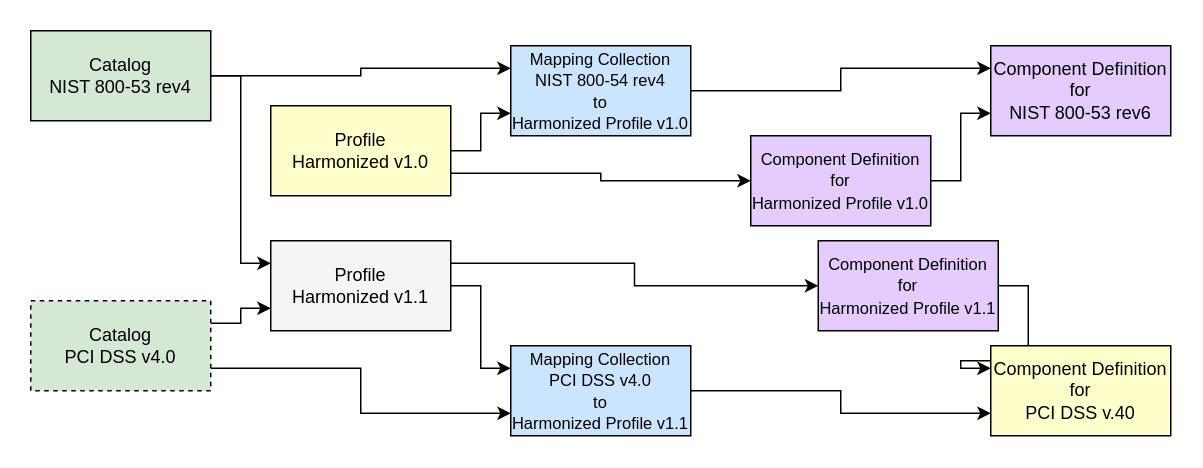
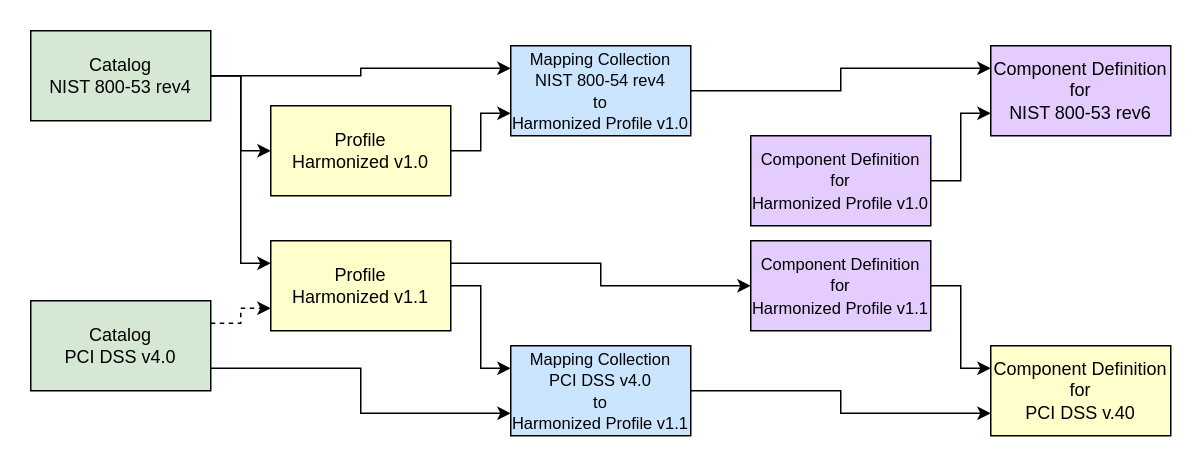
+ <mxCell id="2" style="edgeStyle=orthogonalEdgeStyle;rounded=0;orthogonalLoop=1;jettySize=auto;html=1;exitX=1;exitY=0.5;exitDx=0;exitDy=0;entryX=0;entryY=0.5;entryDx=0;entryDy=0;" edge="1" parent="1" source="5" target="8"><mxGeometry relative="1" as="geometry" /></mxCell>
- <mxCell id="7" style="edgeStyle=orthogonalEdgeStyle;rounded=0;orthogonalLoop=1;jettySize=auto;html=1;exitX=1;exitY=0.75;exitDx=0;exitDy=0;entryX=0;entryY=0.5;entryDx=0;entryDy=0;" edge="1" parent="1" source="8" target="20"><mxGeometry relative="1" as="geometry" /></mxCell>
- <mxCell id="16" value="Profile&lt;div&gt;Harmonized v1.1&lt;/div&gt;" style="rounded=0;whiteSpace=wrap;html=1;fillColor=#f5f5f5;" vertex="1" parent="1"><mxGeometry x="180" y="160" width="120" height="60" as="geometry" /></mxCell>
+ <mxCell id="16" value="Profile&lt;div&gt;Harmonized v1.1&lt;/div&gt;" style="rounded=0;whiteSpace=wrap;html=1;fillColor=#FFFFCC;" vertex="1" parent="1"><mxGeometry x="180" y="160" width="120" height="60" as="geometry" /></mxCell>
- <mxCell id="22" value="&lt;font style=&quot;font-size: 11px;&quot;&gt;Component Definition&lt;/font&gt;&lt;div&gt;&lt;font style=&quot;font-size: 11px;&quot;&gt;for&lt;/font&gt;&lt;/div&gt;&lt;div&gt;&lt;font style=&quot;font-size: 11px;&quot;&gt;Harmonized Profile v1.1&lt;/font&gt;&lt;/div&gt;" style="rounded=0;whiteSpace=wrap;html=1;fillColor=#E5CCFF;" vertex="1" parent="1"><mxGeometry x="545" y="160" width="120" height="60" as="geometry" /></mxCell>
+ <mxCell id="22" value="&lt;font style=&quot;font-size: 11px;&quot;&gt;Component Definition&lt;/font&gt;&lt;div&gt;&lt;font style=&quot;font-size: 11px;&quot;&gt;for&lt;/font&gt;&lt;/div&gt;&lt;div&gt;&lt;font style=&quot;font-size: 11px;&quot;&gt;Harmonized Profile v1.1&lt;/font&gt;&lt;/div&gt;" style="rounded=0;whiteSpace=wrap;html=1;fillColor=#E5CCFF;" vertex="1" parent="1"><mxGeometry x="500" y="160" width="120" height="60" as="geometry" /></mxCell>
- <mxCell id="11" style="edgeStyle=orthogonalEdgeStyle;rounded=0;orthogonalLoop=1;jettySize=auto;html=1;exitX=1;exitY=0.25;exitDx=0;exitDy=0;entryX=0;entryY=0.75;entryDx=0;entryDy=0;" edge="1" parent="1" source="13" target="16"><mxGeometry relative="1" as="geometry" /></mxCell>
+ <mxCell id="11" style="edgeStyle=orthogonalEdgeStyle;rounded=0;orthogonalLoop=1;jettySize=auto;html=1;exitX=1;exitY=0.25;exitDx=0;exitDy=0;entryX=0;entryY=0.75;entryDx=0;entryDy=0;dashed=1;" edge="1" parent="1" source="13" target="16"><mxGeometry relative="1" as="geometry" /></mxCell>
- <mxCell id="13" value="Catalog&lt;div&gt;PCI DSS v4.0&lt;/div&gt;" style="rounded=0;whiteSpace=wrap;html=1;fillColor=#D5E8D4;dashed=1;" vertex="1" parent="1"><mxGeometry x="20" y="200" width="120" height="60" as="geometry" /></mxCell>
+ <mxCell id="13" value="Catalog&lt;div&gt;PCI DSS v4.0&lt;/div&gt;" style="rounded=0;whiteSpace=wrap;html=1;fillColor=#D5E8D4;" vertex="1" parent="1"><mxGeometry x="20" y="200" width="120" height="60" as="geometry" /></mxCell>
